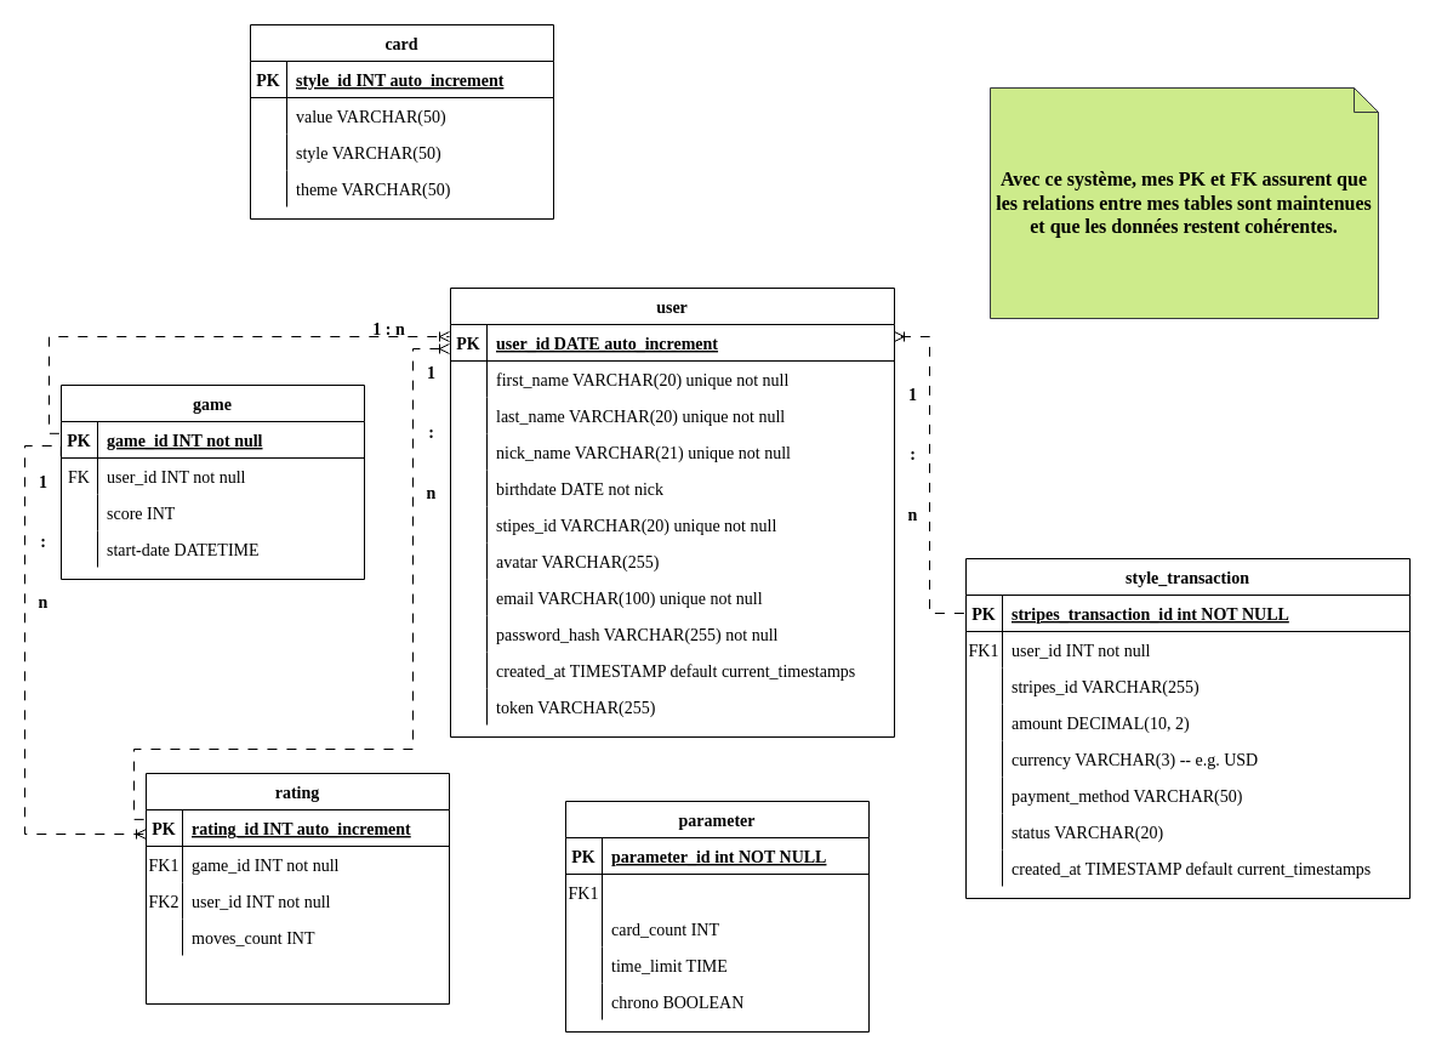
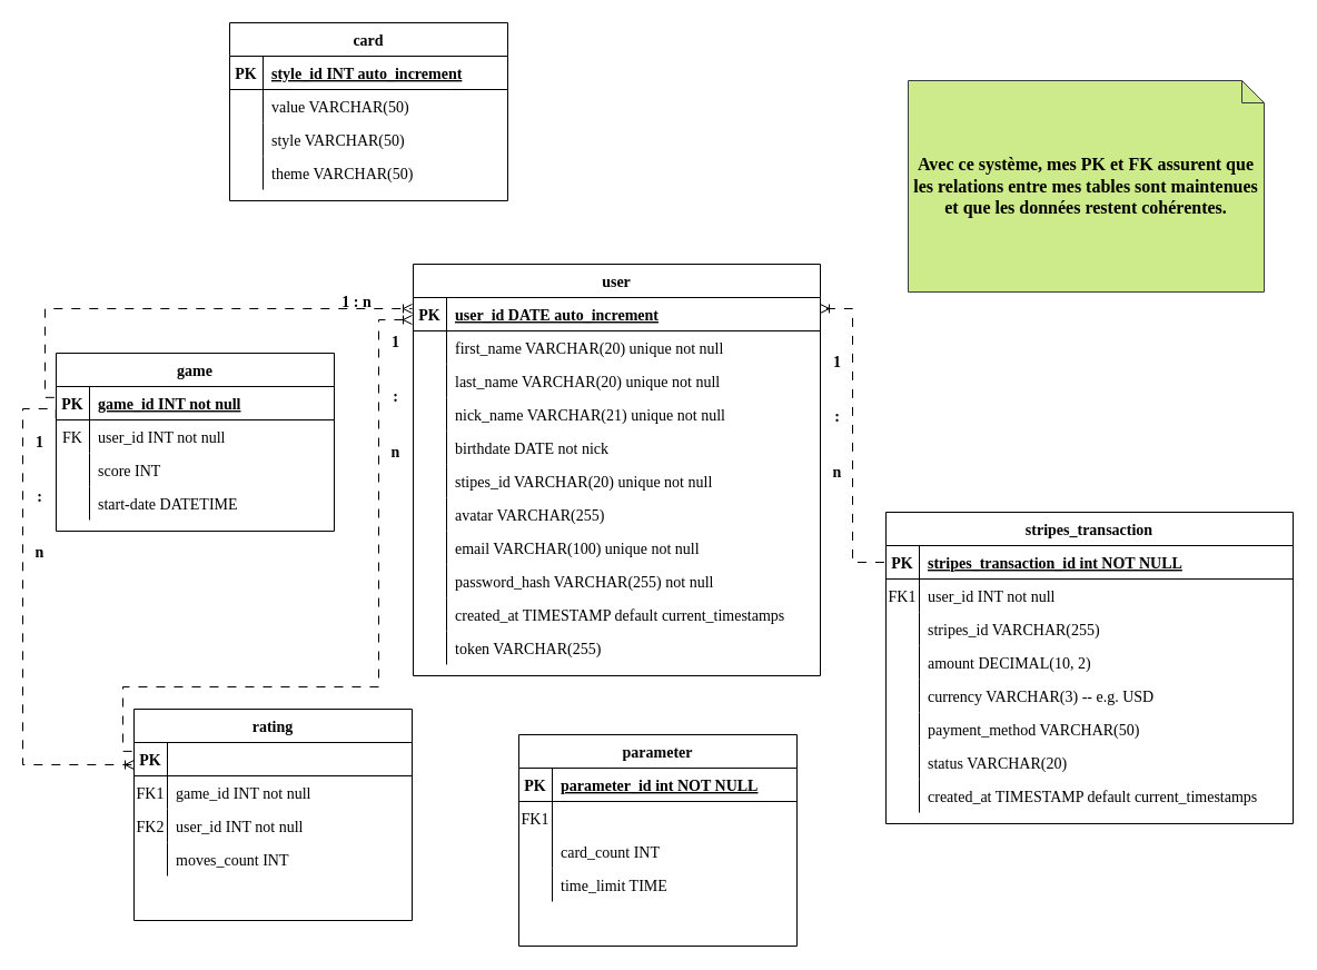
- <mxCell id="92" value="style_transaction" style="shape=table;startSize=30;container=1;collapsible=1;childLayout=tableLayout;fixedRows=1;rowLines=0;fontStyle=1;align=center;resizeLast=1;fontFamily=Tahoma;fontSize=14;" parent="1" vertex="1"><mxGeometry x="796" y="460" width="366" height="280" as="geometry" /></mxCell>
+ <mxCell id="92" value="stripes_transaction" style="shape=table;startSize=30;container=1;collapsible=1;childLayout=tableLayout;fixedRows=1;rowLines=0;fontStyle=1;align=center;resizeLast=1;fontFamily=Tahoma;fontSize=14;" parent="1" vertex="1"><mxGeometry x="796" y="460" width="366" height="280" as="geometry" /></mxCell>
- <mxCell id="65" value="rating_id INT auto_increment" style="shape=partialRectangle;overflow=hidden;connectable=0;fillColor=none;top=0;left=0;bottom=0;right=0;align=left;spacingLeft=6;fontStyle=5;fontFamily=Tahoma;fontSize=14;" parent="63" vertex="1"><mxGeometry x="30" width="220" height="30" as="geometry"><mxRectangle width="220" height="30" as="alternateBounds" /></mxGeometry></mxCell>
- <mxCell id="91" value="chrono BOOLEAN" style="shape=partialRectangle;overflow=hidden;connectable=0;fillColor=none;top=0;left=0;bottom=0;right=0;align=left;spacingLeft=6;fontFamily=Tahoma;fontSize=14;" parent="89" vertex="1"><mxGeometry x="30" width="220" height="30" as="geometry"><mxRectangle width="220" height="30" as="alternateBounds" /></mxGeometry></mxCell>
